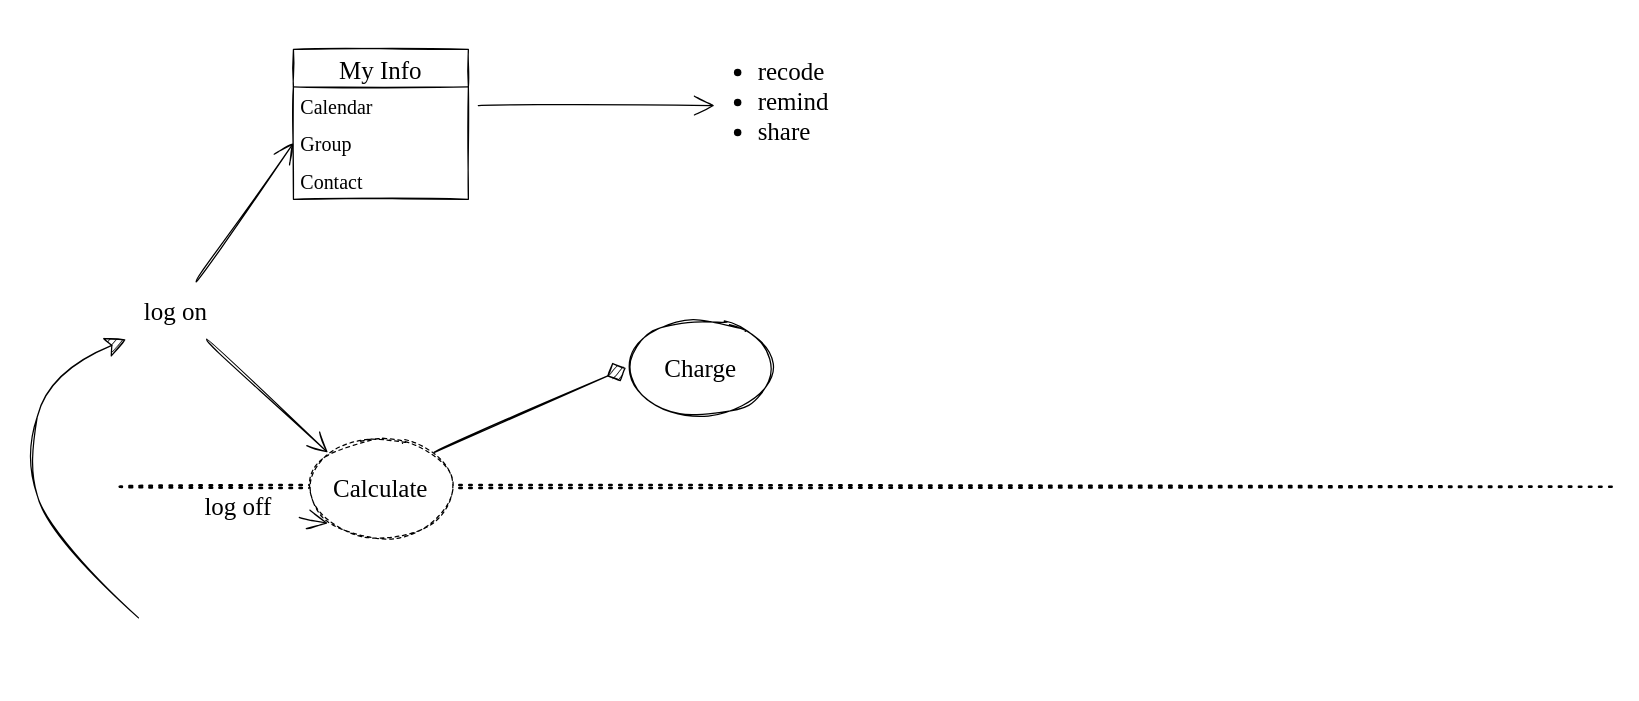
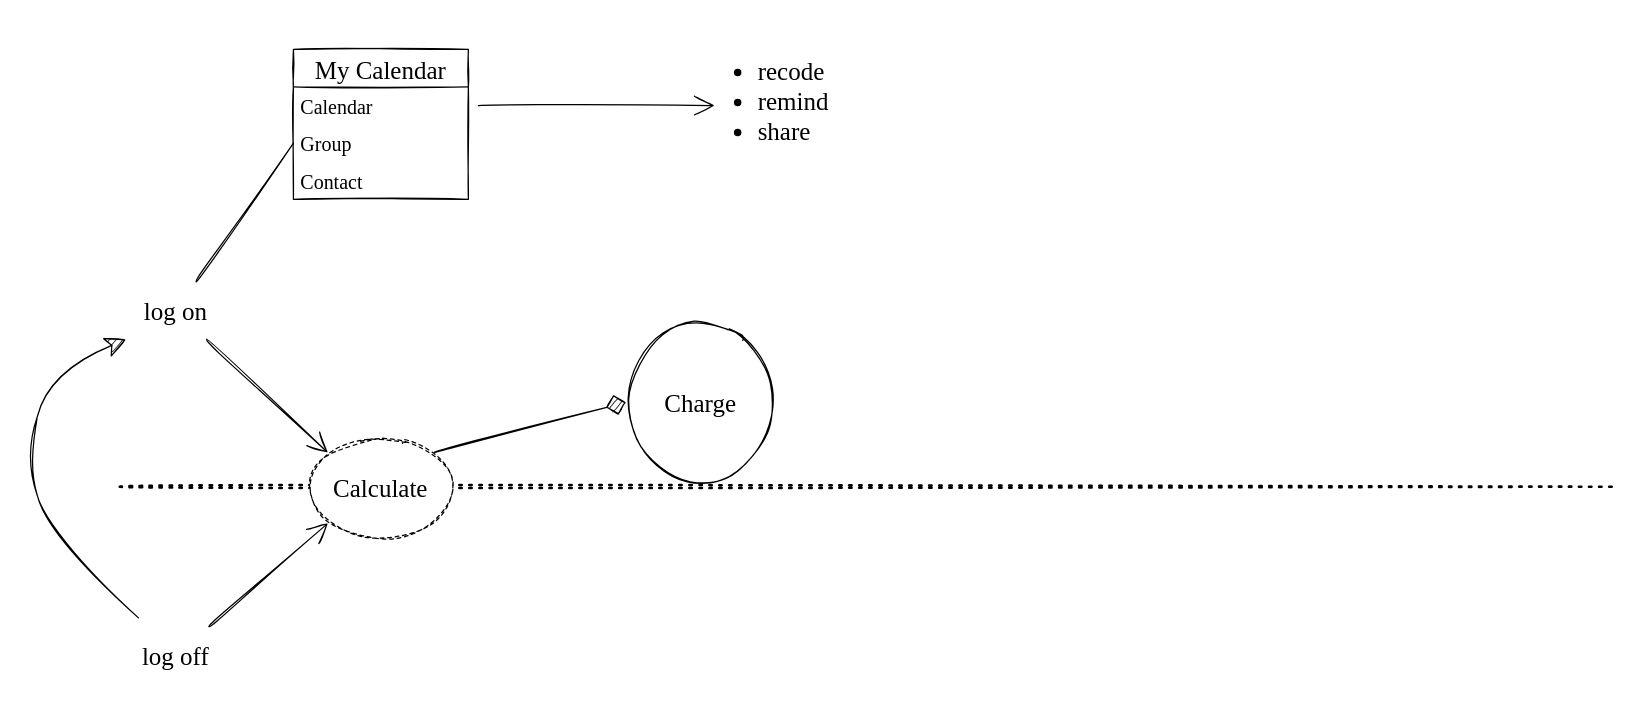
- <mxCell id="12" value="My Info" style="swimlane;fontStyle=0;childLayout=stackLayout;horizontal=1;startSize=30;horizontalStack=0;resizeParent=1;resizeParentMax=0;resizeLast=0;collapsible=1;marginBottom=0;sketch=1;hachureGap=4;fontFamily=Architects Daughter;fontSource=https%3A%2F%2Ffonts.googleapis.com%2Fcss%3Ffamily%3DArchitects%2BDaughter;fontSize=20;" vertex="1" parent="1"><mxGeometry x="234" y="39" width="140" height="120" as="geometry" /></mxCell>
+ <mxCell id="12" value="My Calendar" style="swimlane;fontStyle=0;childLayout=stackLayout;horizontal=1;startSize=30;horizontalStack=0;resizeParent=1;resizeParentMax=0;resizeLast=0;collapsible=1;marginBottom=0;sketch=1;hachureGap=4;fontFamily=Architects Daughter;fontSource=https%3A%2F%2Ffonts.googleapis.com%2Fcss%3Ffamily%3DArchitects%2BDaughter;fontSize=20;" vertex="1" parent="1"><mxGeometry x="234" y="39" width="140" height="120" as="geometry" /></mxCell>
- <mxCell id="4" style="edgeStyle=none;curved=1;rounded=0;sketch=1;hachureGap=4;orthogonalLoop=1;jettySize=auto;html=1;entryX=0;entryY=0.5;entryDx=0;entryDy=0;fontFamily=Architects Daughter;fontSource=https%3A%2F%2Ffonts.googleapis.com%2Fcss%3Ffamily%3DArchitects%2BDaughter;fontSize=16;endArrow=open;startSize=14;endSize=14;sourcePerimeterSpacing=8;targetPerimeterSpacing=8;" edge="1" parent="1" source="5" target="14"><mxGeometry relative="1" as="geometry"><mxPoint x="250" y="78" as="targetPoint" /></mxGeometry></mxCell>
+ <mxCell id="4" style="edgeStyle=none;curved=1;rounded=0;sketch=1;hachureGap=4;orthogonalLoop=1;jettySize=auto;html=1;entryX=0;entryY=0.5;entryDx=0;entryDy=0;fontFamily=Architects Daughter;fontSource=https%3A%2F%2Ffonts.googleapis.com%2Fcss%3Ffamily%3DArchitects%2BDaughter;fontSize=16;endArrow=none;startSize=14;endSize=14;sourcePerimeterSpacing=8;targetPerimeterSpacing=8;" edge="1" parent="1" source="5" target="14"><mxGeometry relative="1" as="geometry"><mxPoint x="250" y="78" as="targetPoint" /></mxGeometry></mxCell>
- <mxCell id="11" value="Charge" style="ellipse;whiteSpace=wrap;html=1;sketch=1;hachureGap=4;fontFamily=Architects Daughter;fontSource=https%3A%2F%2Ffonts.googleapis.com%2Fcss%3Ffamily%3DArchitects%2BDaughter;fontSize=20;" vertex="1" parent="1"><mxGeometry x="500" y="254" width="120" height="80" as="geometry" /></mxCell>
+ <mxCell id="11" value="Charge" style="ellipse;whiteSpace=wrap;html=1;sketch=1;hachureGap=4;fontFamily=Architects Daughter;fontSource=https%3A%2F%2Ffonts.googleapis.com%2Fcss%3Ffamily%3DArchitects%2BDaughter;fontSize=20;" vertex="1" parent="1"><mxGeometry x="500" y="254" width="120" height="135" as="geometry" /></mxCell>
- <mxCell id="7" value="log off" style="text;html=1;strokeColor=none;fillColor=none;align=center;verticalAlign=middle;whiteSpace=wrap;rounded=0;sketch=1;hachureGap=4;fontFamily=Architects Daughter;fontSource=https%3A%2F%2Ffonts.googleapis.com%2Fcss%3Ffamily%3DArchitects%2BDaughter;fontSize=20;" vertex="1" parent="1"><mxGeometry x="149" y="389" width="82" height="30" as="geometry" /></mxCell>
+ <mxCell id="7" value="log off" style="text;html=1;strokeColor=none;fillColor=none;align=center;verticalAlign=middle;whiteSpace=wrap;rounded=0;sketch=1;hachureGap=4;fontFamily=Architects Daughter;fontSource=https%3A%2F%2Ffonts.googleapis.com%2Fcss%3Ffamily%3DArchitects%2BDaughter;fontSize=20;" vertex="1" parent="1"><mxGeometry x="99" y="509" width="82" height="30" as="geometry" /></mxCell>
